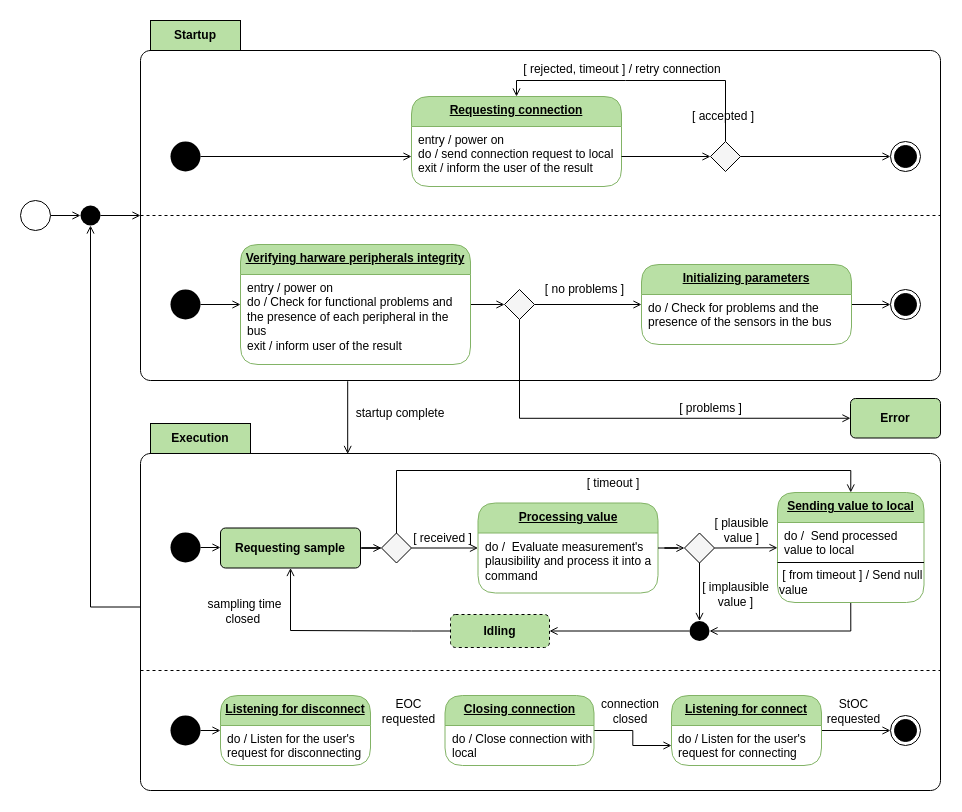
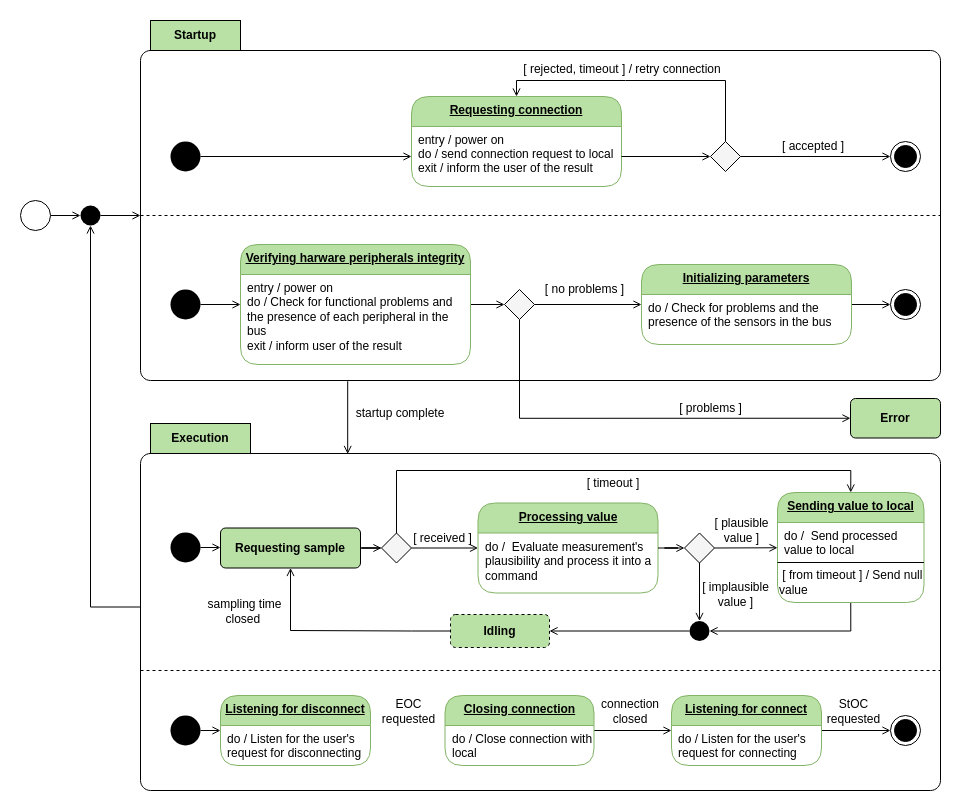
- <mxCell id="22" value="[ accepted ]" style="text;html=1;strokeColor=none;fillColor=none;align=center;verticalAlign=middle;whiteSpace=wrap;rounded=0;" vertex="1" parent="1"><mxGeometry x="690" y="106" width="66" height="20" as="geometry" /></mxCell>
+ <mxCell id="22" value="[ accepted ]" style="text;html=1;strokeColor=none;fillColor=none;align=center;verticalAlign=middle;whiteSpace=wrap;rounded=0;" vertex="1" parent="1"><mxGeometry x="780" y="136" width="66" height="20" as="geometry" /></mxCell>
- <mxCell id="62" style="edgeStyle=orthogonalEdgeStyle;rounded=0;orthogonalLoop=1;jettySize=auto;html=1;exitX=1;exitY=0.5;exitDx=0;exitDy=0;startArrow=none;startFill=0;endArrow=open;endFill=0;" edge="1" parent="1" source="63" target="67"><mxGeometry relative="1" as="geometry" /></mxCell>
+ <mxCell id="62" style="edgeStyle=orthogonalEdgeStyle;rounded=0;orthogonalLoop=1;jettySize=auto;html=1;exitX=1;exitY=0.5;exitDx=0;exitDy=0;entryX=0;entryY=0.5;entryDx=0;entryDy=0;startArrow=none;startFill=0;endArrow=open;endFill=0;" edge="1" parent="1" source="63" target="66"><mxGeometry relative="1" as="geometry" /></mxCell>
